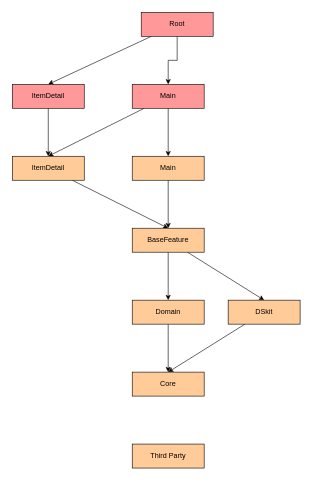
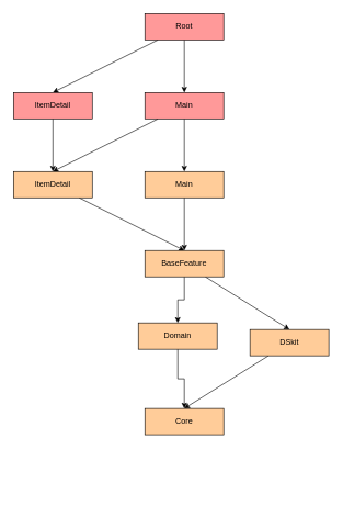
- <mxCell id="4" value="Root" style="rounded=0;whiteSpace=wrap;html=1;fillColor=#FF9999;" vertex="1" parent="1"><mxGeometry x="235" y="20" width="120" height="40" as="geometry" /></mxCell>
+ <mxCell id="4" value="Root" style="rounded=0;whiteSpace=wrap;html=1;fillColor=#FF9999;" vertex="1" parent="1"><mxGeometry x="220" y="20" width="120" height="40" as="geometry" /></mxCell>
- <mxCell id="18" value="Domain" style="rounded=0;whiteSpace=wrap;html=1;fillColor=#FFCC99;" vertex="1" parent="1"><mxGeometry x="220" y="500" width="120" height="40" as="geometry" /></mxCell>
+ <mxCell id="18" value="Domain" style="rounded=0;whiteSpace=wrap;html=1;fillColor=#FFCC99;" vertex="1" parent="1"><mxGeometry x="210" y="490" width="120" height="40" as="geometry" /></mxCell>
- <mxCell id="22" value="Third Party" style="rounded=0;whiteSpace=wrap;html=1;fillColor=#FFCC99;" vertex="1" parent="1"><mxGeometry x="220" y="740" width="120" height="40" as="geometry" /></mxCell>
